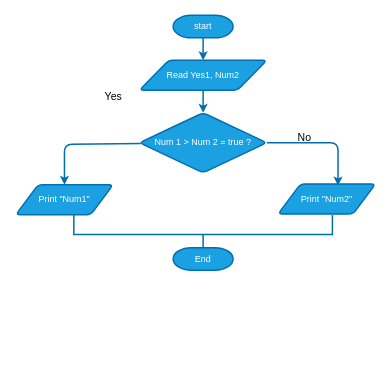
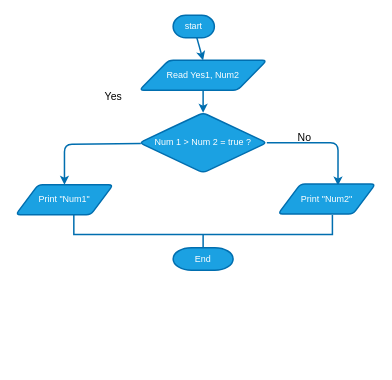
- <mxCell id="3" value="start" style="strokeWidth=2;html=1;shape=mxgraph.flowchart.terminator;whiteSpace=wrap;fillColor=#1ba1e2;fontColor=#ffffff;strokeColor=#006EAF;" vertex="1" parent="1"><mxGeometry x="230" y="20" width="80" height="30" as="geometry" /></mxCell>
+ <mxCell id="3" value="start" style="strokeWidth=2;html=1;shape=mxgraph.flowchart.terminator;whiteSpace=wrap;fillColor=#1ba1e2;fontColor=#ffffff;strokeColor=#006EAF;" vertex="1" parent="1"><mxGeometry x="230" y="20" width="55" height="30" as="geometry" /></mxCell>
